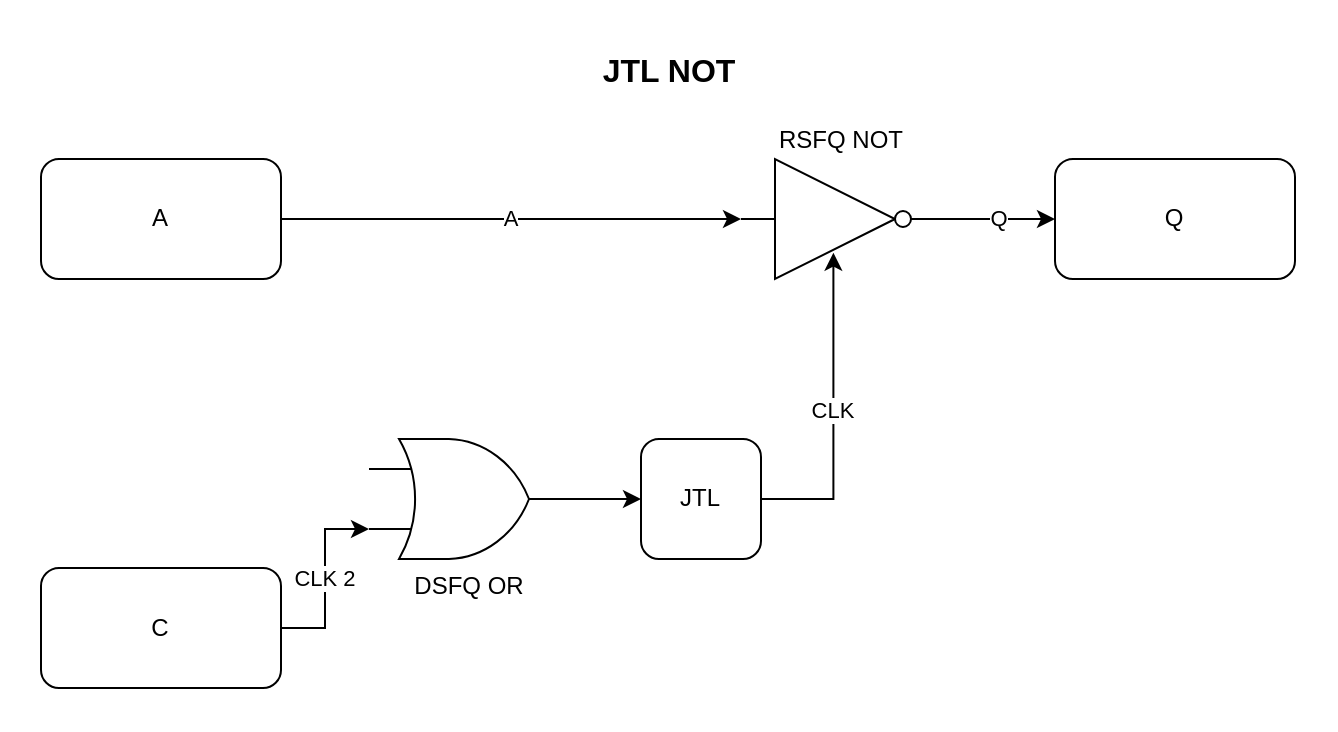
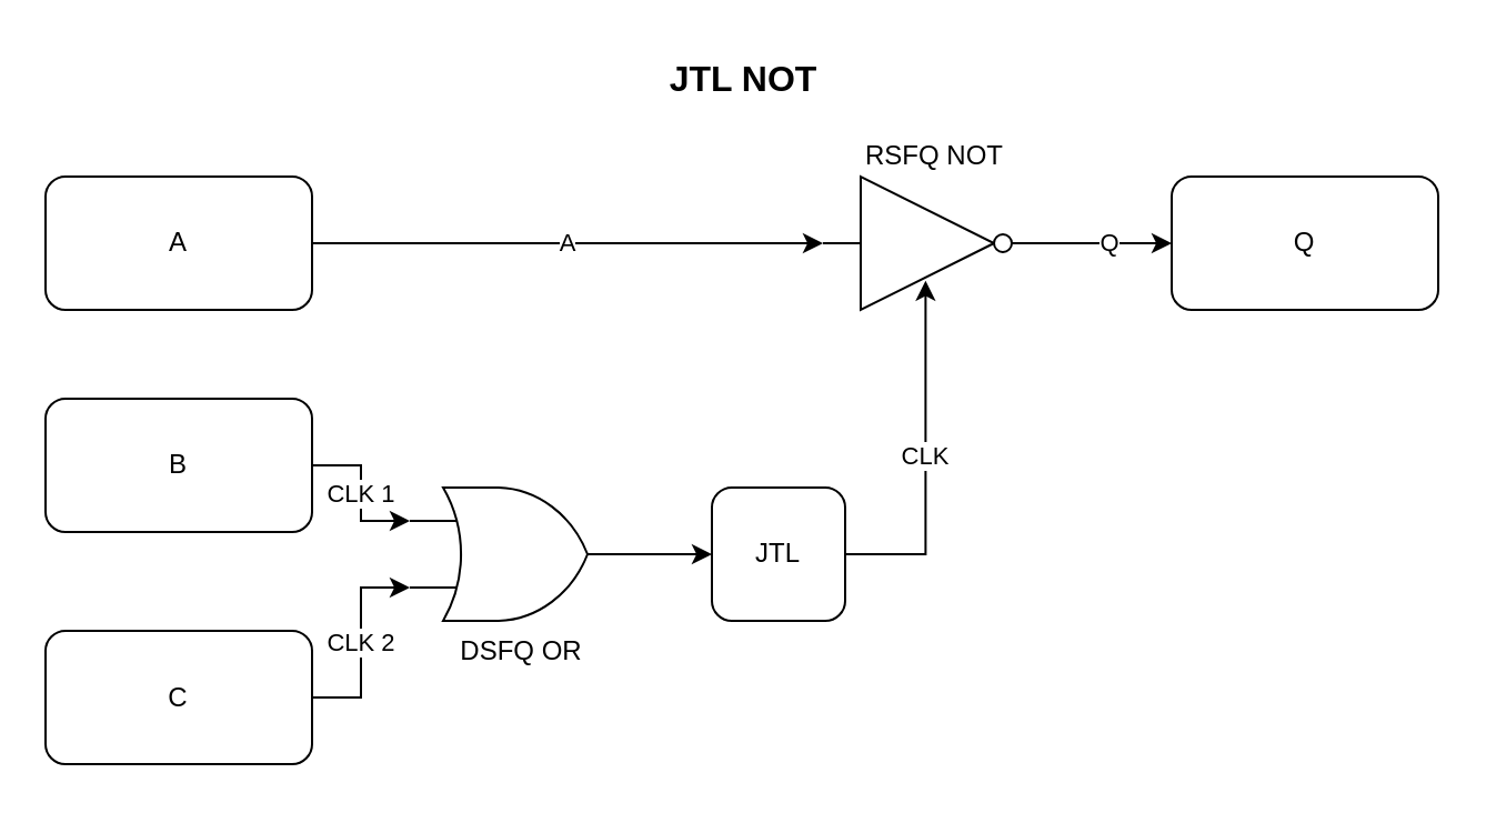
+ <mxCell id="6" value="B" style="rounded=1;whiteSpace=wrap;html=1;" parent="1" vertex="1"><mxGeometry x="20" y="179" width="120" height="60" as="geometry" /></mxCell>
+ <mxCell id="5" value="CLK 1" style="edgeStyle=orthogonalEdgeStyle;rounded=0;orthogonalLoop=1;jettySize=auto;html=1;entryX=0;entryY=0.25;entryDx=0;entryDy=0;entryPerimeter=0;" parent="1" source="6" target="11" edge="1"><mxGeometry relative="1" as="geometry" /></mxCell>
